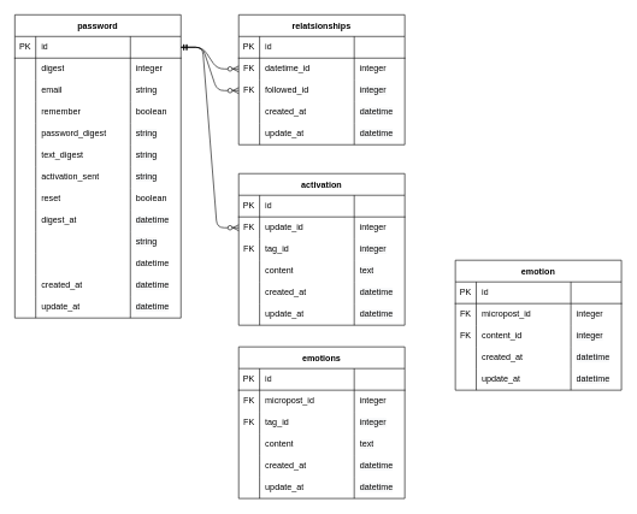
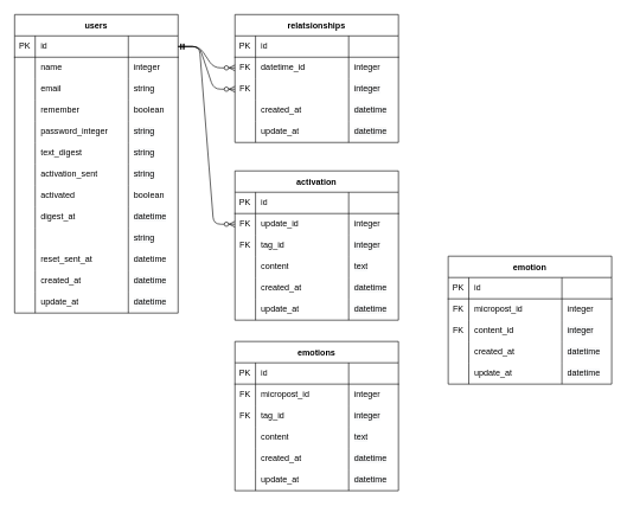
- <mxCell id="2" value="password" style="shape=table;startSize=30;container=1;collapsible=0;childLayout=tableLayout;fixedRows=1;rowLines=0;fontStyle=1;align=center;pointerEvents=1;" vertex="1" parent="1"><mxGeometry x="20" y="20" width="230" height="420" as="geometry" /></mxCell>
+ <mxCell id="2" value="users" style="shape=table;startSize=30;container=1;collapsible=0;childLayout=tableLayout;fixedRows=1;rowLines=0;fontStyle=1;align=center;pointerEvents=1;" vertex="1" parent="1"><mxGeometry x="20" y="20" width="230" height="420" as="geometry" /></mxCell>
- <mxCell id="9" value="digest" style="shape=partialRectangle;html=1;whiteSpace=wrap;connectable=0;fillColor=none;top=0;left=0;bottom=0;right=0;align=left;spacingLeft=6;overflow=hidden;pointerEvents=1;" vertex="1" parent="7"><mxGeometry x="29" width="131" height="30" as="geometry" /></mxCell>
+ <mxCell id="9" value="name" style="shape=partialRectangle;html=1;whiteSpace=wrap;connectable=0;fillColor=none;top=0;left=0;bottom=0;right=0;align=left;spacingLeft=6;overflow=hidden;pointerEvents=1;" vertex="1" parent="7"><mxGeometry x="29" width="131" height="30" as="geometry" /></mxCell>
- <mxCell id="65" value="followed_id" style="shape=partialRectangle;html=1;whiteSpace=wrap;connectable=0;fillColor=none;top=0;left=0;bottom=0;right=0;align=left;spacingLeft=6;overflow=hidden;pointerEvents=1;" vertex="1" parent="63"><mxGeometry x="29" width="131" height="30" as="geometry" /></mxCell>
- <mxCell id="21" value="password_digest" style="shape=partialRectangle;html=1;whiteSpace=wrap;connectable=0;fillColor=none;top=0;left=0;bottom=0;right=0;align=left;spacingLeft=6;overflow=hidden;pointerEvents=1;" vertex="1" parent="19"><mxGeometry x="29" width="131" height="30" as="geometry" /></mxCell>
+ <mxCell id="21" value="password_integer" style="shape=partialRectangle;html=1;whiteSpace=wrap;connectable=0;fillColor=none;top=0;left=0;bottom=0;right=0;align=left;spacingLeft=6;overflow=hidden;pointerEvents=1;" vertex="1" parent="19"><mxGeometry x="29" width="131" height="30" as="geometry" /></mxCell>
- <mxCell id="33" value="reset" style="shape=partialRectangle;html=1;whiteSpace=wrap;connectable=0;fillColor=none;top=0;left=0;bottom=0;right=0;align=left;spacingLeft=6;overflow=hidden;pointerEvents=1;" vertex="1" parent="31"><mxGeometry x="29" width="131" height="30" as="geometry" /></mxCell>
+ <mxCell id="33" value="activated" style="shape=partialRectangle;html=1;whiteSpace=wrap;connectable=0;fillColor=none;top=0;left=0;bottom=0;right=0;align=left;spacingLeft=6;overflow=hidden;pointerEvents=1;" vertex="1" parent="31"><mxGeometry x="29" width="131" height="30" as="geometry" /></mxCell>
+ <mxCell id="44" value="reset_sent_at" style="shape=partialRectangle;html=1;whiteSpace=wrap;connectable=0;fillColor=none;top=0;left=0;bottom=0;right=0;align=left;spacingLeft=6;overflow=hidden;pointerEvents=1;" vertex="1" parent="42"><mxGeometry x="29" width="131" height="30" as="geometry" /></mxCell>
